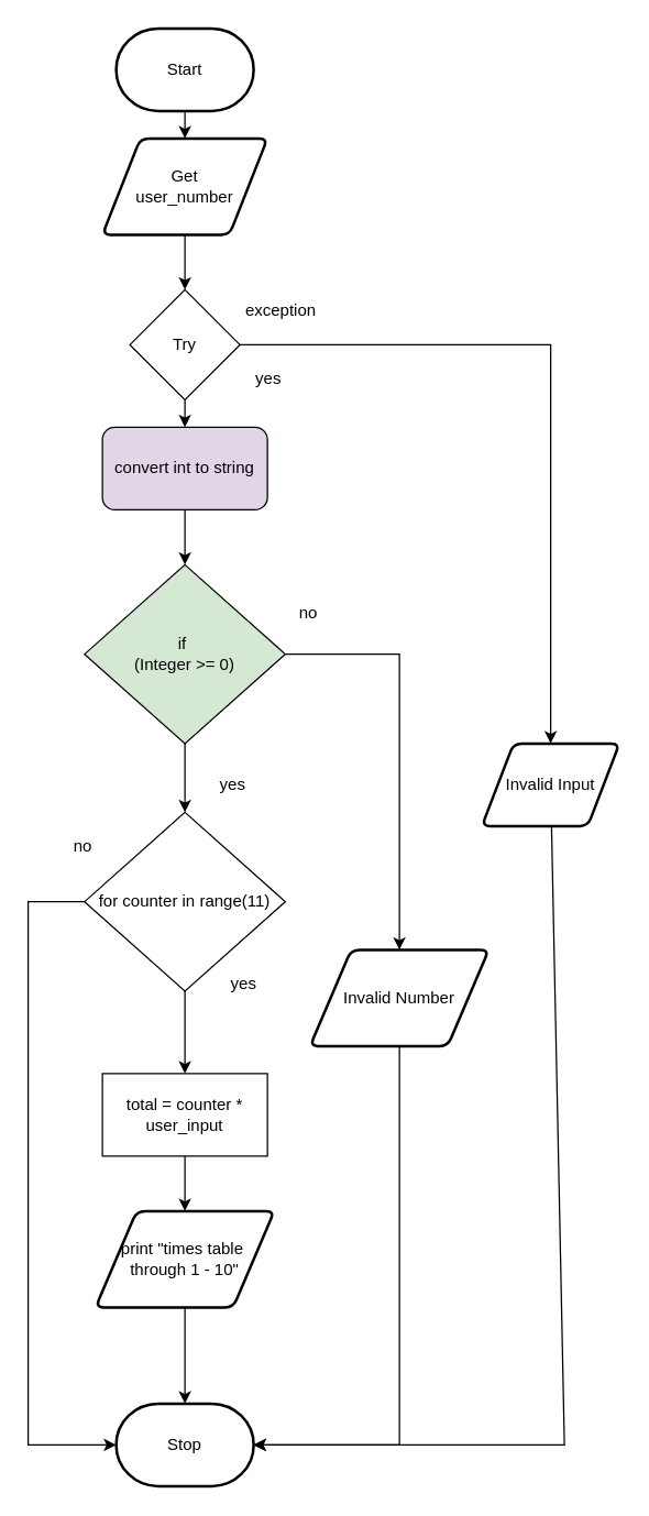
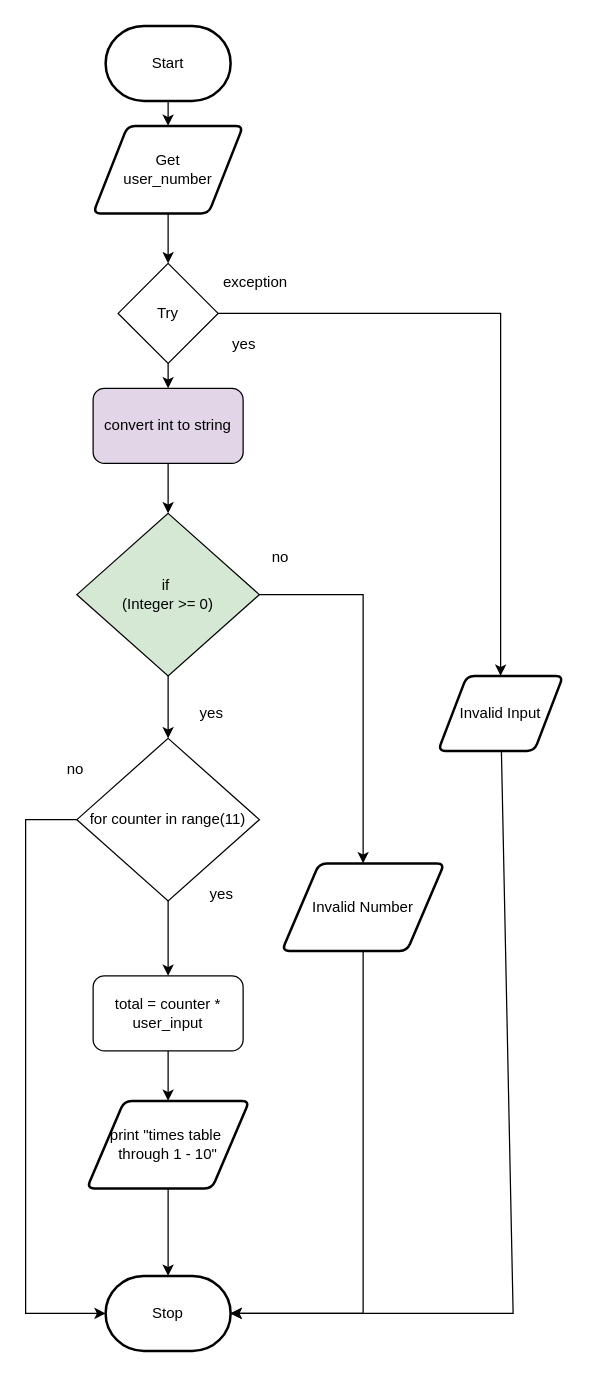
- <mxCell id="29" value="total = counter * user_input" style="whiteSpace=wrap;html=1;rounded=0;" vertex="1" parent="1"><mxGeometry x="74" y="780" width="120" height="60" as="geometry" /></mxCell>
+ <mxCell id="29" value="total = counter * user_input" style="rounded=1;whiteSpace=wrap;html=1;" vertex="1" parent="1"><mxGeometry x="74" y="780" width="120" height="60" as="geometry" /></mxCell>
